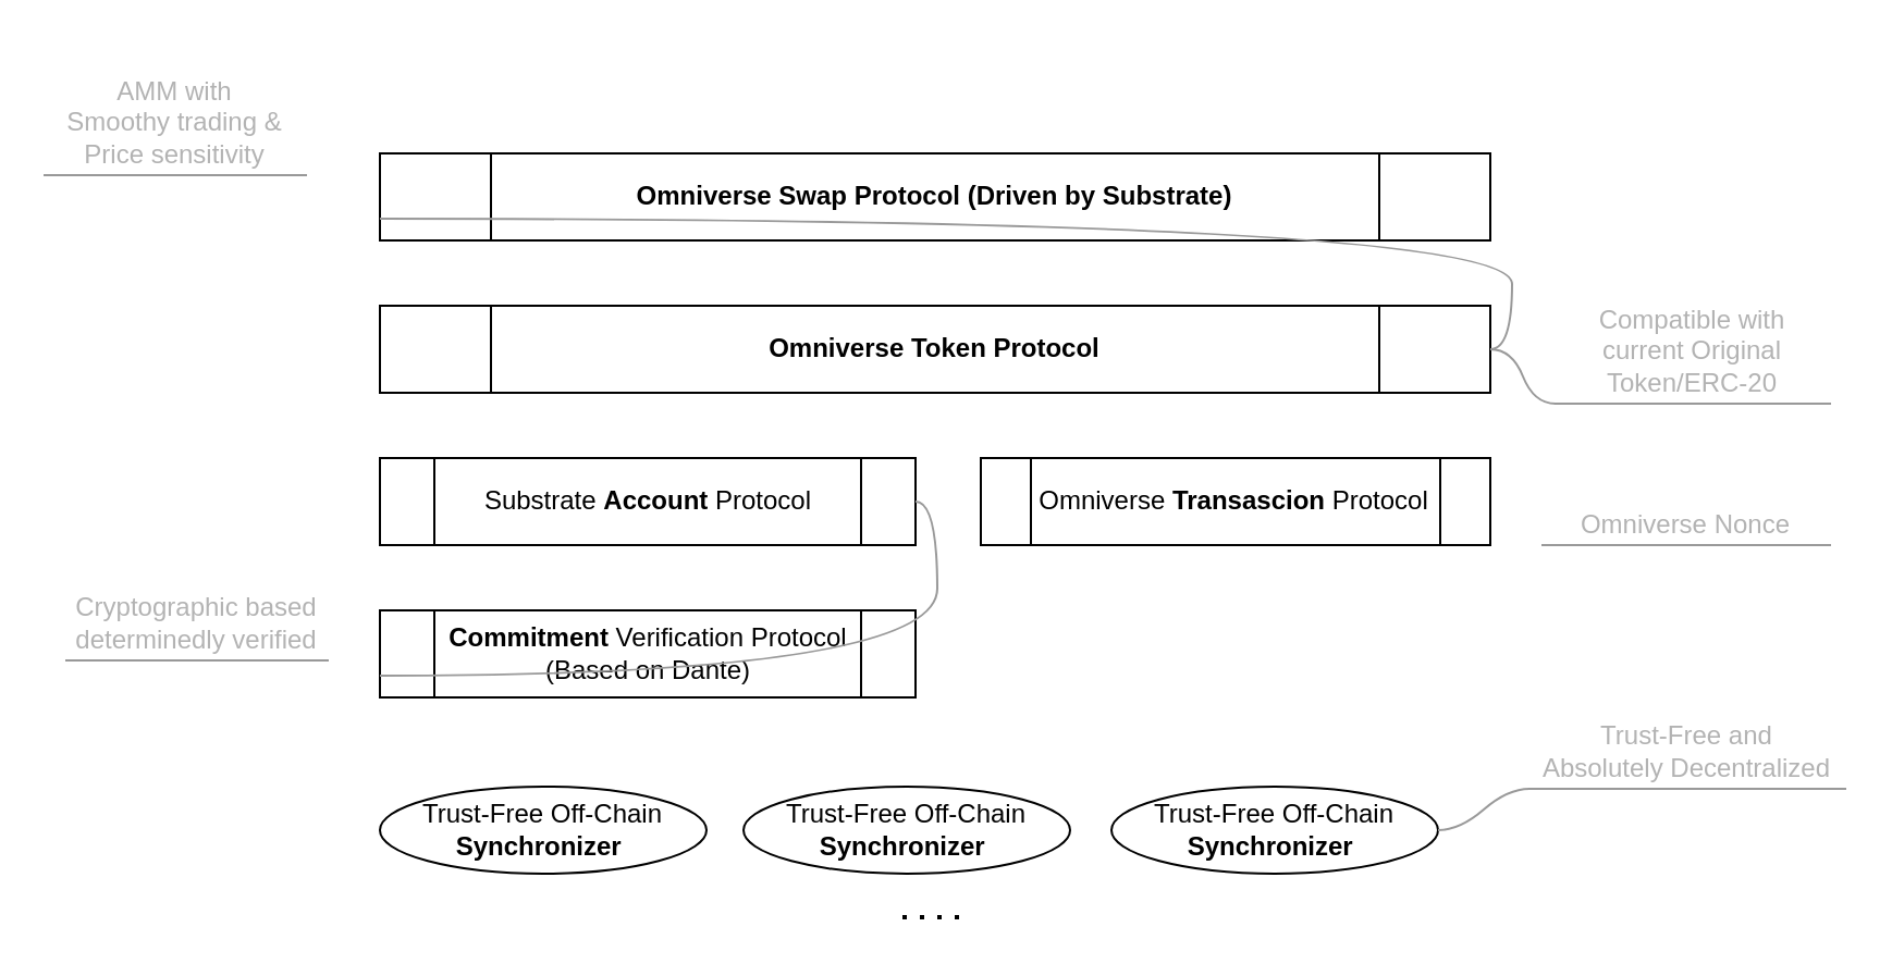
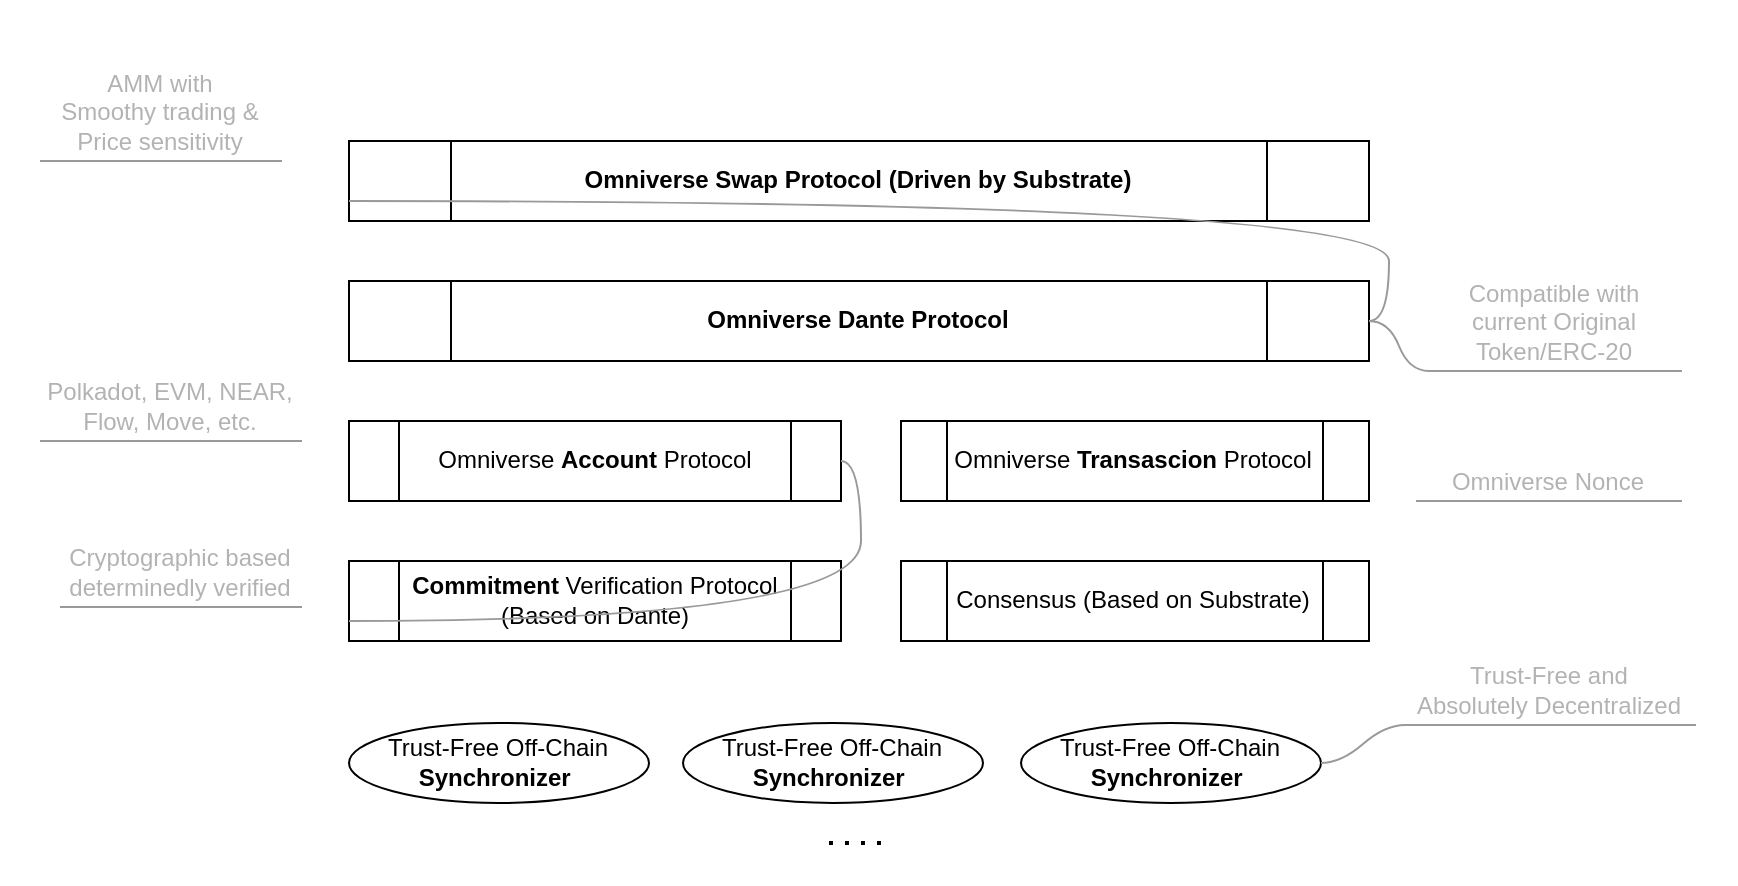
- <mxCell id="10" value="&lt;b&gt;Omniverse Token Protocol&lt;/b&gt;" style="shape=process;whiteSpace=wrap;html=1;backgroundOutline=1;" parent="1" vertex="1"><mxGeometry x="174" y="140" width="510" height="40" as="geometry" /></mxCell>
+ <mxCell id="10" value="&lt;b&gt;Omniverse Dante Protocol&lt;/b&gt;" style="shape=process;whiteSpace=wrap;html=1;backgroundOutline=1;" parent="1" vertex="1"><mxGeometry x="174" y="140" width="510" height="40" as="geometry" /></mxCell>
+ <mxCell id="9" value="Polkadot, EVM, NEAR, Flow, Move, etc." style="whiteSpace=wrap;html=1;shape=partialRectangle;top=0;left=0;bottom=1;right=0;points=[[0,1],[1,1]];fillColor=none;align=center;verticalAlign=bottom;routingCenterY=0.5;snapToPoint=1;recursiveResize=0;autosize=1;treeFolding=1;treeMoving=1;newEdgeStyle={&quot;edgeStyle&quot;:&quot;entityRelationEdgeStyle&quot;,&quot;startArrow&quot;:&quot;none&quot;,&quot;endArrow&quot;:&quot;none&quot;,&quot;segment&quot;:10,&quot;curved&quot;:1};fontColor=#B3B3B3;strokeColor=#999999;" parent="1" vertex="1"><mxGeometry y="170" width="130" height="50" as="geometry" x="20" /></mxCell>
- <mxCell id="2" value="Substrate &lt;b&gt;Account &lt;/b&gt;Protocol" style="shape=process;whiteSpace=wrap;html=1;backgroundOutline=1;" parent="1" vertex="1"><mxGeometry x="174" y="210" width="246" height="40" as="geometry" /></mxCell>
+ <mxCell id="2" value="Omniverse &lt;b&gt;Account &lt;/b&gt;Protocol" style="shape=process;whiteSpace=wrap;html=1;backgroundOutline=1;" parent="1" vertex="1"><mxGeometry x="174" y="210" width="246" height="40" as="geometry" /></mxCell>
+ <mxCell id="21" value="Consensus (Based on Substrate)" style="shape=process;whiteSpace=wrap;html=1;backgroundOutline=1;" vertex="1" parent="1"><mxGeometry x="450" y="280" width="234" height="40" as="geometry" /></mxCell>
